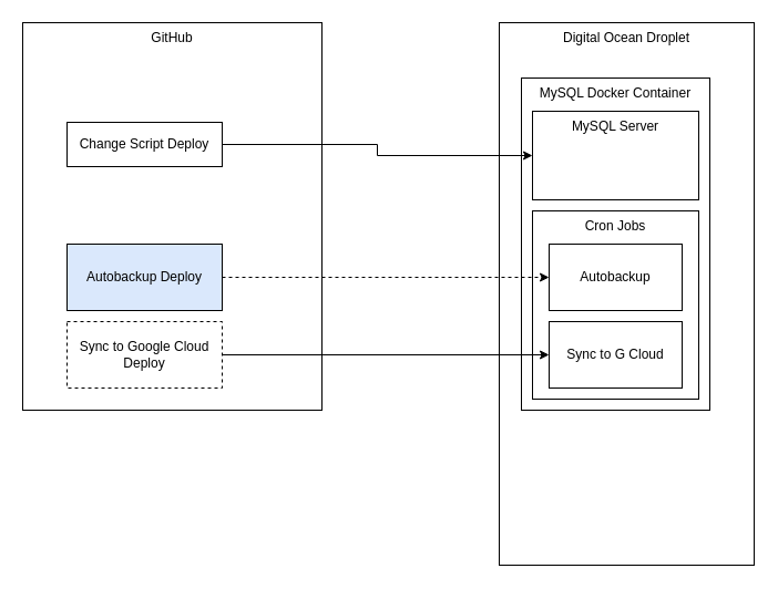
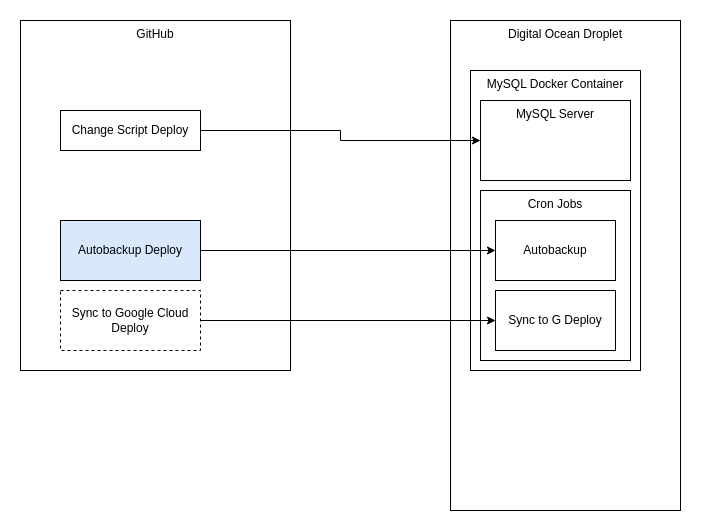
- <mxCell id="9" style="edgeStyle=orthogonalEdgeStyle;rounded=0;orthogonalLoop=1;jettySize=auto;html=1;entryX=0;entryY=0.5;entryDx=0;entryDy=0;dashed=1;" edge="1" parent="1" source="10" target="13"><mxGeometry relative="1" as="geometry" /></mxCell>
+ <mxCell id="9" style="edgeStyle=orthogonalEdgeStyle;rounded=0;orthogonalLoop=1;jettySize=auto;html=1;entryX=0;entryY=0.5;entryDx=0;entryDy=0;" edge="1" parent="1" source="10" target="13"><mxGeometry relative="1" as="geometry" /></mxCell>
- <mxCell id="14" value="Sync to G Cloud" style="rounded=0;whiteSpace=wrap;html=1;" vertex="1" parent="1"><mxGeometry x="495" y="290" width="120" height="60" as="geometry" /></mxCell>
+ <mxCell id="14" value="Sync to G Deploy" style="rounded=0;whiteSpace=wrap;html=1;" vertex="1" parent="1"><mxGeometry x="495" y="290" width="120" height="60" as="geometry" /></mxCell>
